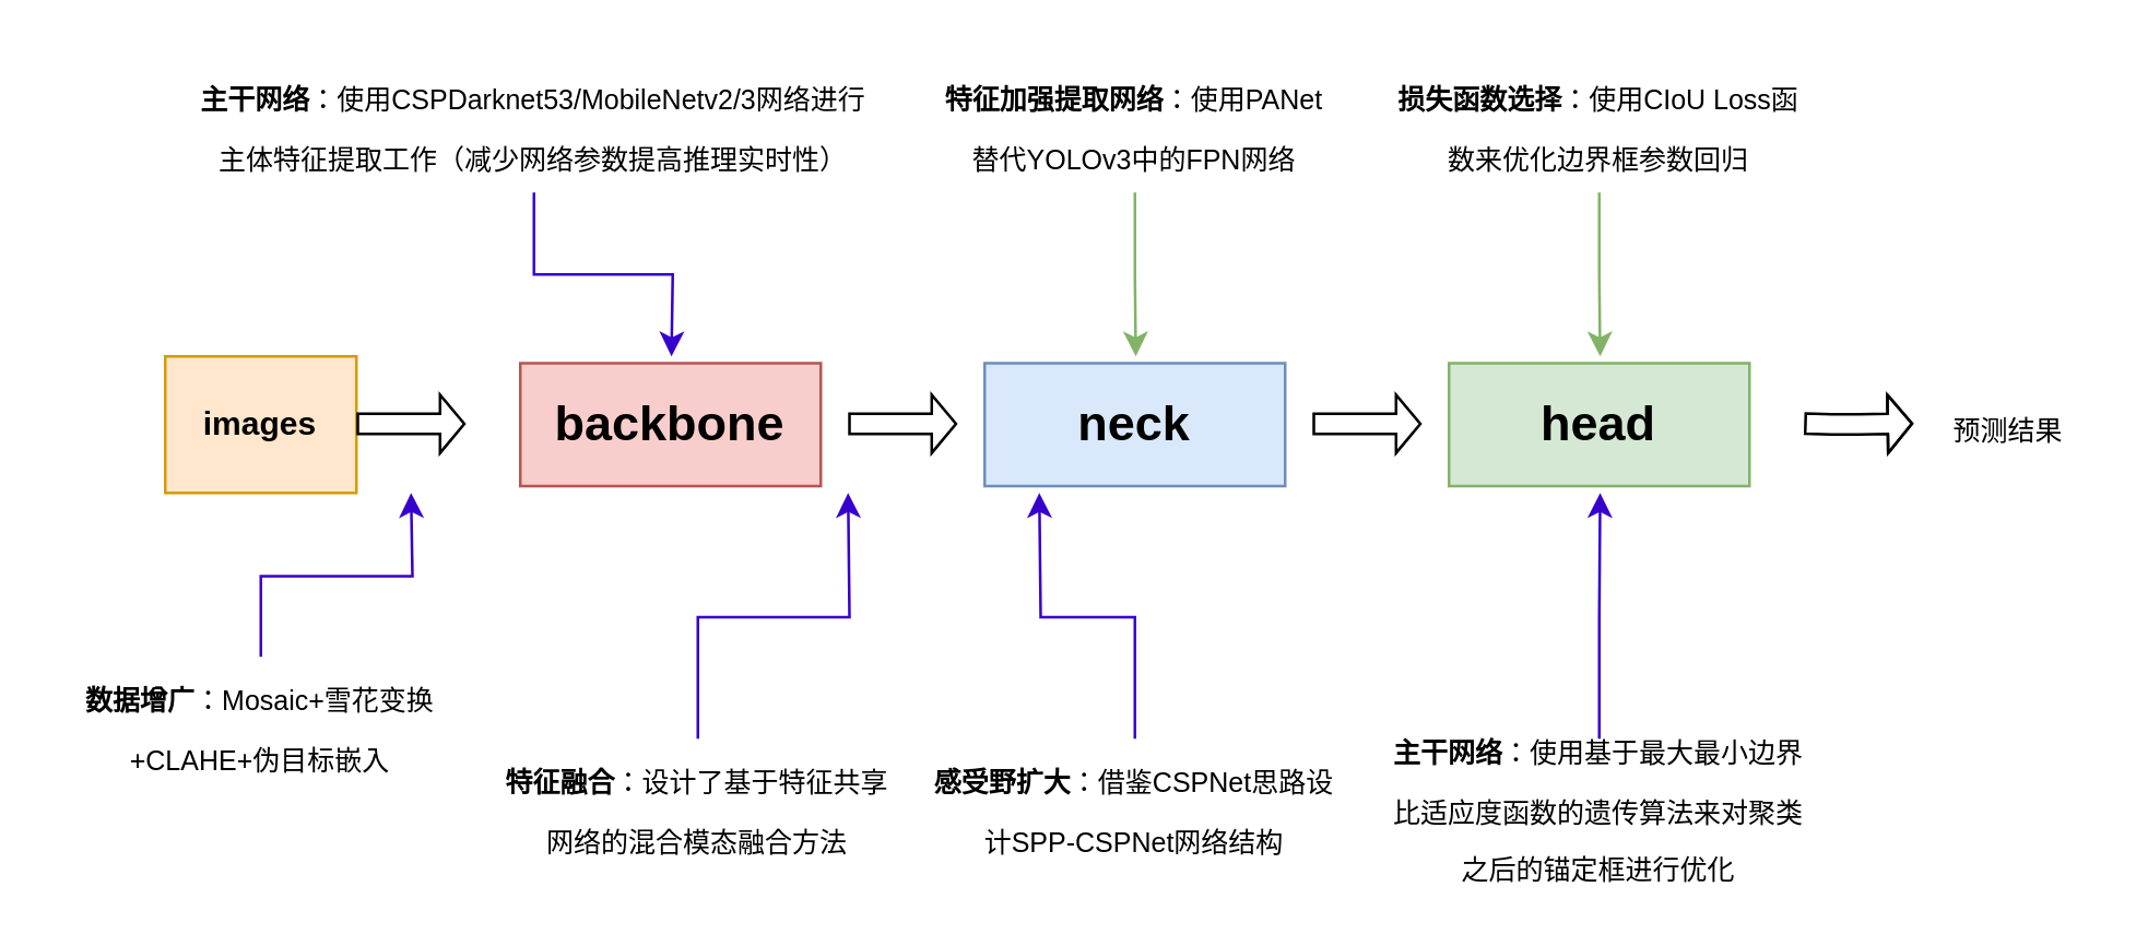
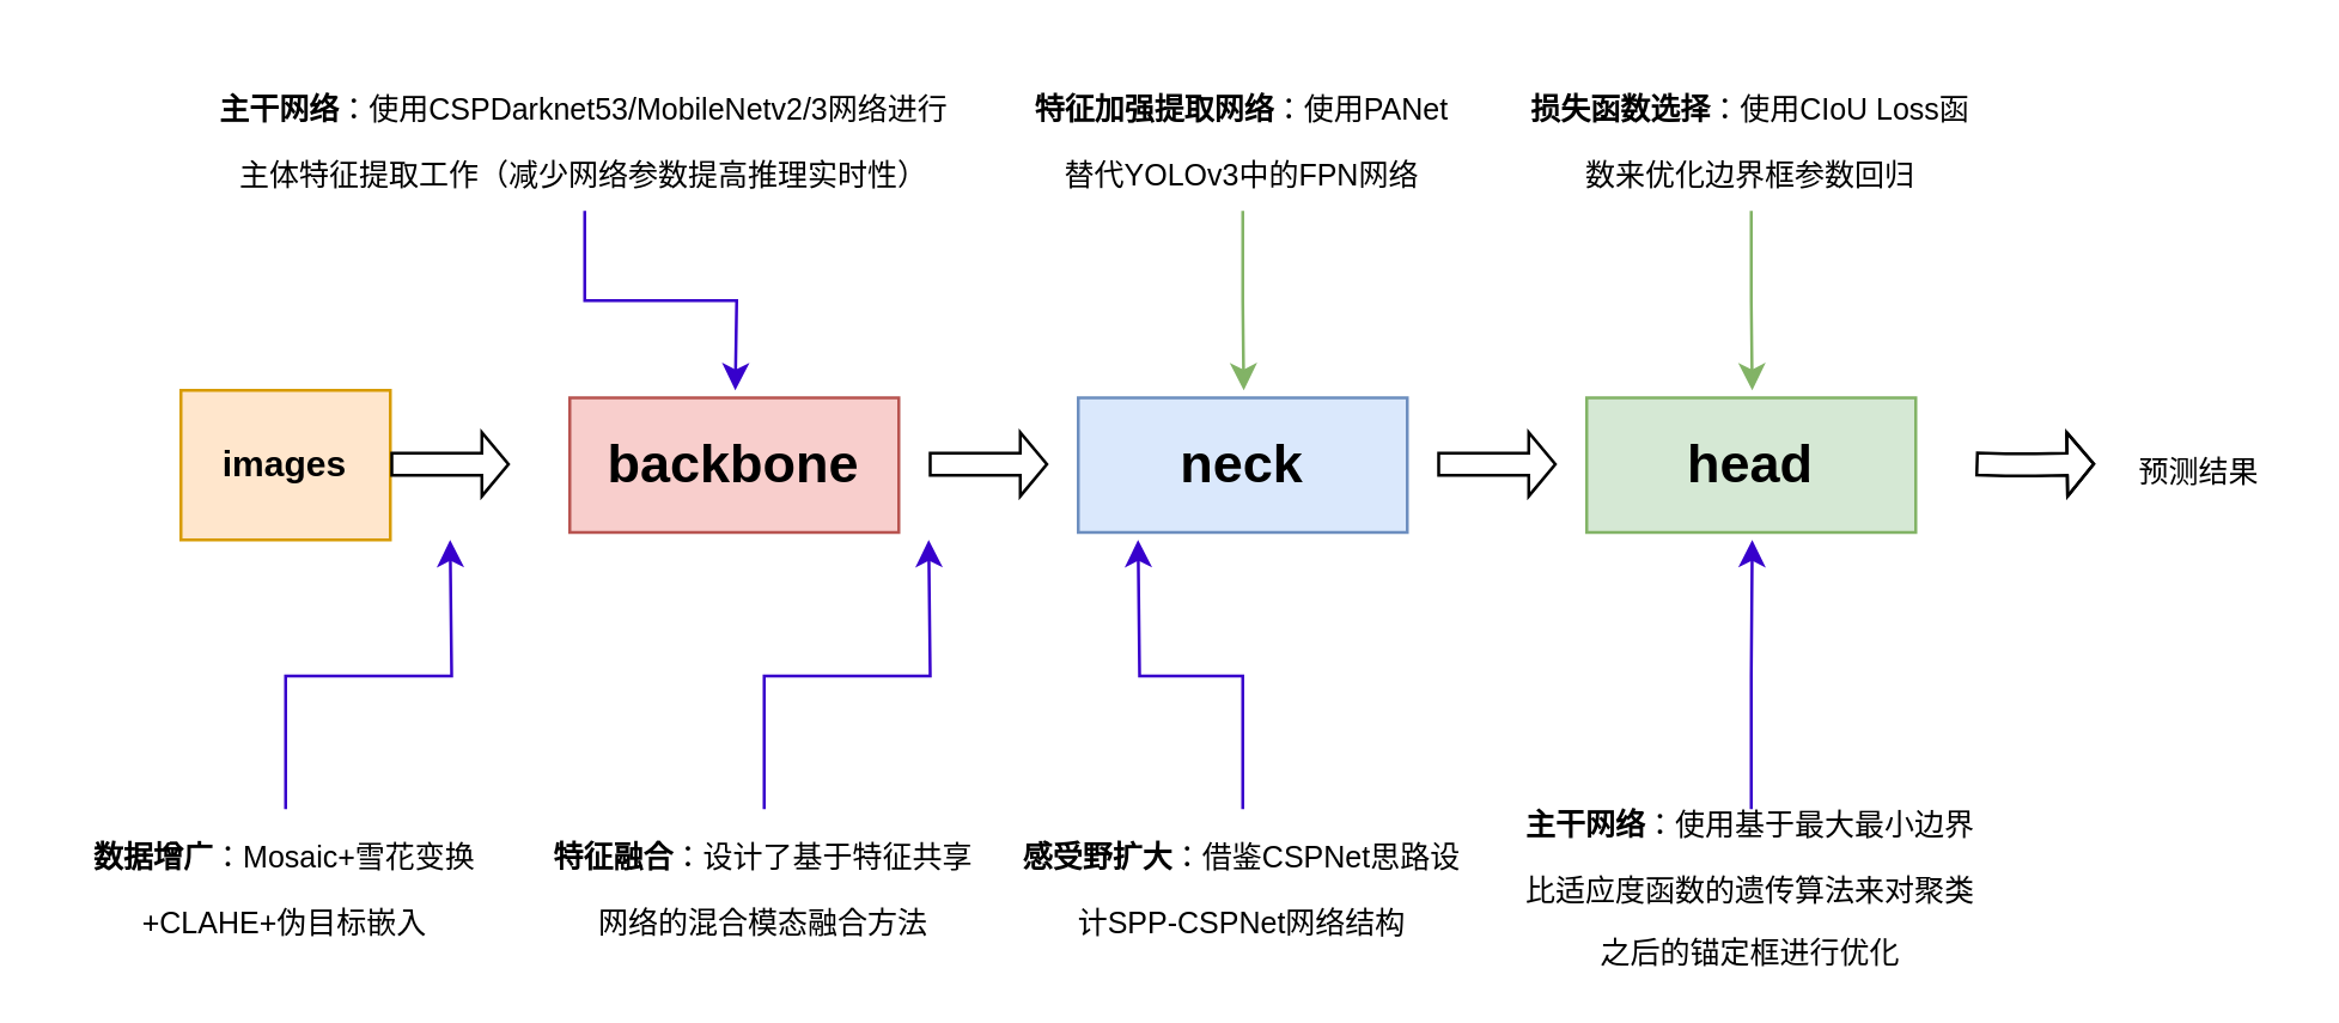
- <mxCell id="10" value="&lt;font style=&quot;font-size: 10px&quot;&gt;&lt;b&gt;数据增广&lt;/b&gt;：Mosaic+雪花变换+CLAHE+伪目标嵌入&lt;/font&gt;" style="text;html=1;strokeColor=none;fillColor=none;align=center;verticalAlign=middle;whiteSpace=wrap;rounded=0;fontSize=18;" parent="1" vertex="1"><mxGeometry x="20" y="240" width="150" height="50" as="geometry" /></mxCell>
+ <mxCell id="10" value="&lt;font style=&quot;font-size: 10px&quot;&gt;&lt;b&gt;数据增广&lt;/b&gt;：Mosaic+雪花变换+CLAHE+伪目标嵌入&lt;/font&gt;" style="text;html=1;strokeColor=none;fillColor=none;align=center;verticalAlign=middle;whiteSpace=wrap;rounded=0;fontSize=18;" parent="1" vertex="1"><mxGeometry x="20" y="270" width="150" height="50" as="geometry" /></mxCell>
